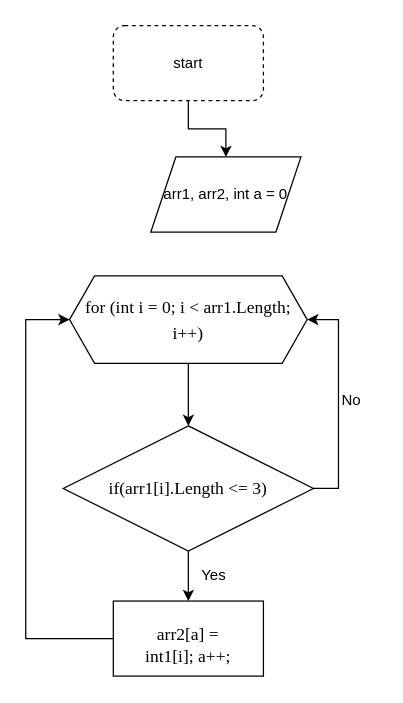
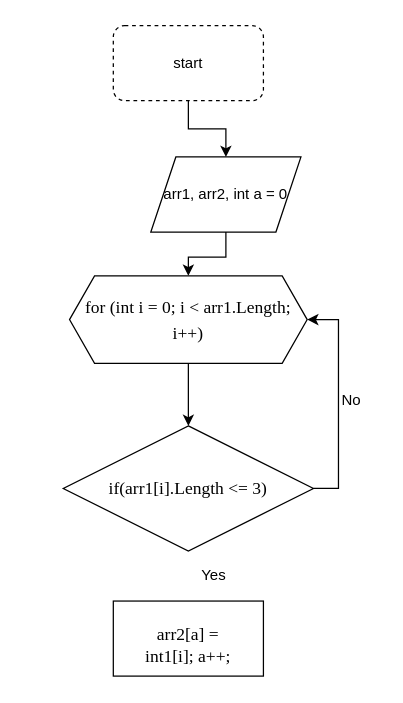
+ <mxCell id="4" value="" style="edgeStyle=orthogonalEdgeStyle;rounded=0;orthogonalLoop=1;jettySize=auto;html=1;" edge="1" parent="1" source="5" target="7"><mxGeometry relative="1" as="geometry" /></mxCell>
- <mxCell id="14" value="" style="endArrow=classic;html=1;rounded=0;exitX=0;exitY=0.5;exitDx=0;exitDy=0;entryX=0;entryY=0.5;entryDx=0;entryDy=0;" edge="1" parent="1" source="12" target="7"><mxGeometry width="50" height="50" relative="1" as="geometry"><mxPoint x="120" y="420" as="sourcePoint" /><mxPoint x="170" y="370" as="targetPoint" /><Array as="points"><mxPoint x="20" y="510" /><mxPoint x="20" y="255" /></Array></mxGeometry></mxCell>
- <mxCell id="8" value="" style="edgeStyle=orthogonalEdgeStyle;rounded=0;orthogonalLoop=1;jettySize=auto;html=1;" edge="1" parent="1" source="9" target="12"><mxGeometry relative="1" as="geometry" /></mxCell>
